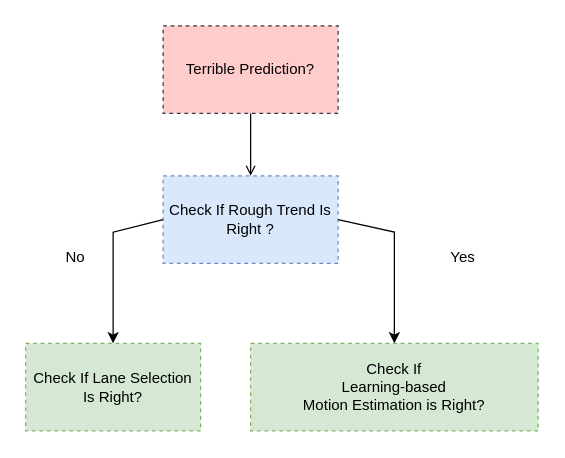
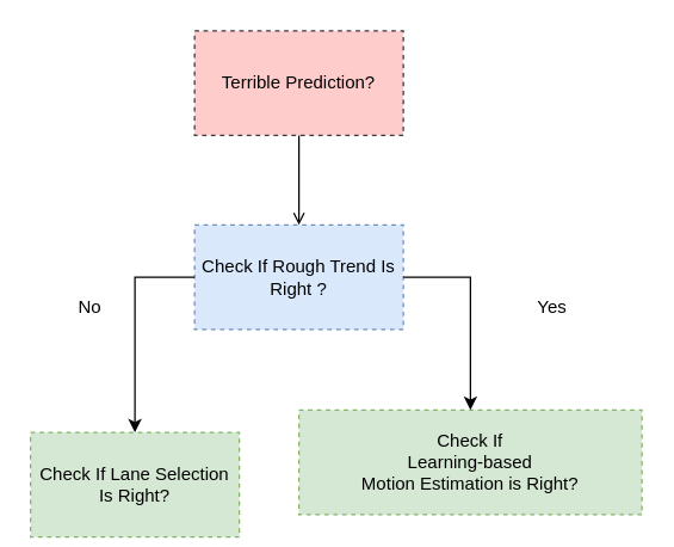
- <mxCell id="3" value="Check If Rough Trend Is Right ? " style="rounded=0;whiteSpace=wrap;html=1;fillColor=#dae8fc;strokeColor=#6c8ebf;dashed=1;" vertex="1" parent="1"><mxGeometry x="130" y="140" width="140" height="70" as="geometry" /></mxCell>
+ <mxCell id="3" value="Check If Rough Trend Is Right ? " style="rounded=0;whiteSpace=wrap;html=1;fillColor=#dae8fc;strokeColor=#6c8ebf;dashed=1;" vertex="1" parent="1"><mxGeometry x="130" y="150" width="140" height="70" as="geometry" /></mxCell>
- <mxCell id="4" value="Check If Lane Selection Is Right? " style="rounded=0;whiteSpace=wrap;html=1;fillColor=#d5e8d4;strokeColor=#82b366;dashed=1;" vertex="1" parent="1"><mxGeometry x="20" y="274" width="140" height="70" as="geometry" /></mxCell>
+ <mxCell id="4" value="Check If Lane Selection Is Right? " style="rounded=0;whiteSpace=wrap;html=1;fillColor=#d5e8d4;strokeColor=#82b366;dashed=1;" vertex="1" parent="1"><mxGeometry x="20" y="289" width="140" height="70" as="geometry" /></mxCell>
